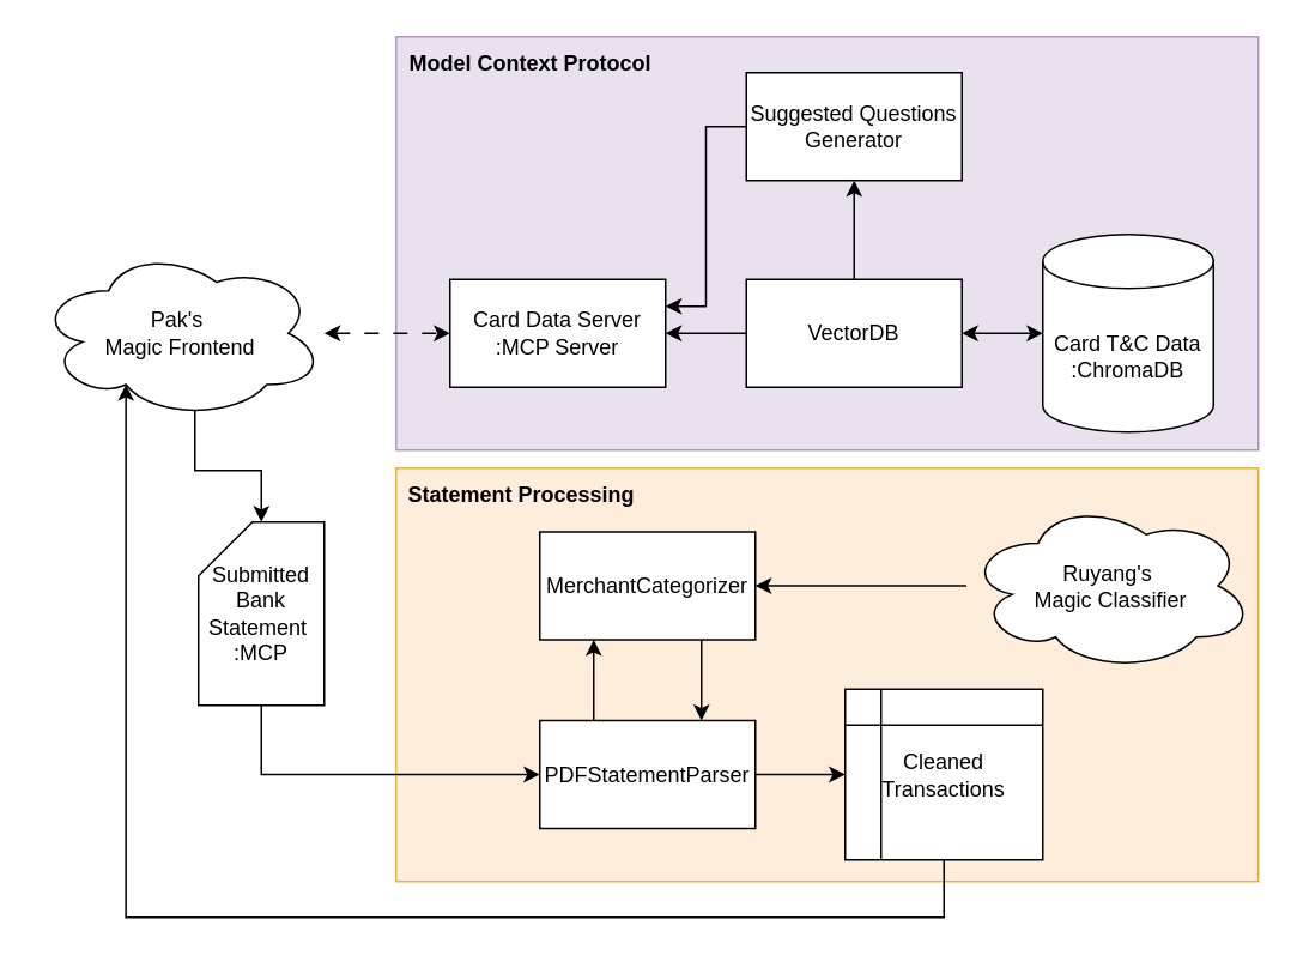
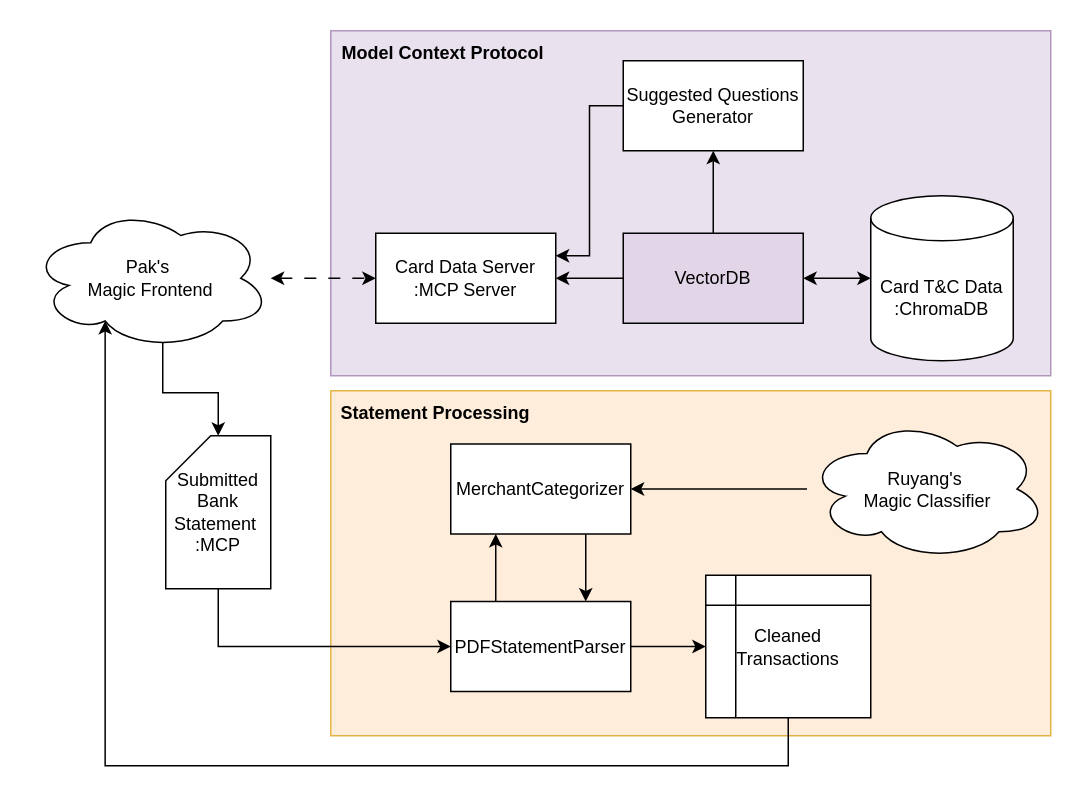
- <mxCell id="7" value="VectorDB" style="rounded=0;whiteSpace=wrap;html=1;" vertex="1" parent="1"><mxGeometry x="415" y="155" width="120" height="60" as="geometry" /></mxCell>
+ <mxCell id="7" value="VectorDB" style="rounded=0;whiteSpace=wrap;html=1;fillColor=#e1d5e7;" vertex="1" parent="1"><mxGeometry x="415" y="155" width="120" height="60" as="geometry" /></mxCell>
